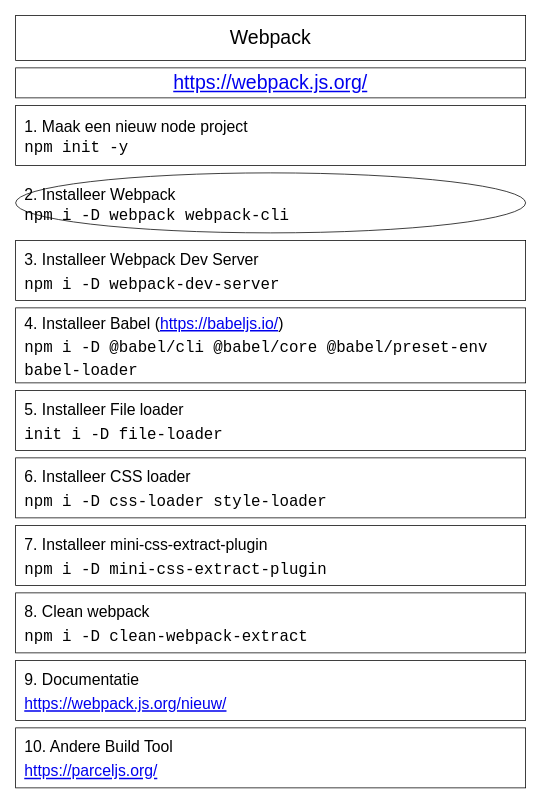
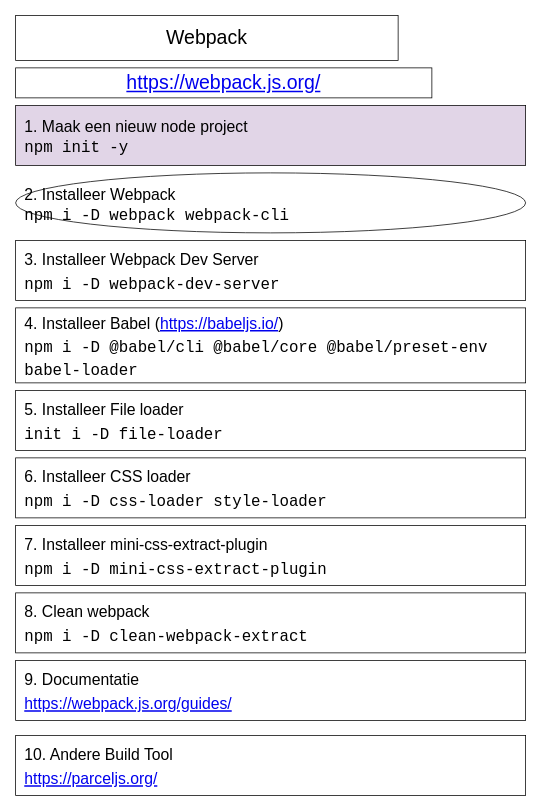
- <mxCell id="2" value="Webpack" style="rounded=0;whiteSpace=wrap;html=1;fontSize=26;" vertex="1" parent="1"><mxGeometry x="20" y="20" width="680" height="60" as="geometry" /></mxCell>
+ <mxCell id="2" value="Webpack" style="rounded=0;whiteSpace=wrap;html=1;fontSize=26;" vertex="1" parent="1"><mxGeometry x="20" y="20" width="510" height="60" as="geometry" /></mxCell>
- <mxCell id="3" value="&lt;a href=&quot;https://webpack.js.org/&quot;&gt;https://webpack.js.org/&lt;/a&gt;" style="rounded=0;whiteSpace=wrap;html=1;fontSize=26;" vertex="1" parent="1"><mxGeometry x="20" y="90" width="680" height="40" as="geometry" /></mxCell>
+ <mxCell id="3" value="&lt;a href=&quot;https://webpack.js.org/&quot;&gt;https://webpack.js.org/&lt;/a&gt;" style="rounded=0;whiteSpace=wrap;html=1;fontSize=26;" vertex="1" parent="1"><mxGeometry x="20" y="90" width="555" height="40" as="geometry" /></mxCell>
- <mxCell id="10" value="&lt;font style=&quot;font-size: 21px&quot;&gt;1. Maak een nieuw node project&lt;br&gt;&lt;/font&gt;&lt;p class=&quot;p1&quot; style=&quot;margin: 0px ; font-stretch: normal ; line-height: normal ; font-size: 21px&quot;&gt;&lt;font face=&quot;Courier New&quot; style=&quot;font-size: 21px&quot;&gt;npm init -y&lt;/font&gt;&lt;/p&gt;" style="rounded=0;whiteSpace=wrap;html=1;fontSize=26;align=left;spacingLeft=10;" vertex="1" parent="1"><mxGeometry x="20" y="140" width="680" height="80" as="geometry" /></mxCell>
+ <mxCell id="10" value="&lt;font style=&quot;font-size: 21px&quot;&gt;1. Maak een nieuw node project&lt;br&gt;&lt;/font&gt;&lt;p class=&quot;p1&quot; style=&quot;margin: 0px ; font-stretch: normal ; line-height: normal ; font-size: 21px&quot;&gt;&lt;font face=&quot;Courier New&quot; style=&quot;font-size: 21px&quot;&gt;npm init -y&lt;/font&gt;&lt;/p&gt;" style="rounded=0;whiteSpace=wrap;html=1;fontSize=26;align=left;spacingLeft=10;fillColor=#e1d5e7;" vertex="1" parent="1"><mxGeometry x="20" y="140" width="680" height="80" as="geometry" /></mxCell>
- <mxCell id="13" value="&lt;font style=&quot;font-size: 21px&quot;&gt;9. Documentatie&lt;br&gt;&lt;/font&gt;&lt;p class=&quot;p1&quot; style=&quot;margin: 0px ; font-stretch: normal ; line-height: normal&quot;&gt;&lt;a href=&quot;https://webpack.js.org/guides/&quot;&gt;&lt;font style=&quot;font-size: 21px&quot;&gt;https://webpack.js.org/nieuw/&lt;/font&gt;&lt;/a&gt;&lt;br&gt;&lt;/p&gt;" style="rounded=0;whiteSpace=wrap;html=1;fontSize=26;align=left;spacingLeft=10;" vertex="1" parent="1"><mxGeometry x="20" y="880" width="680" height="80" as="geometry" /></mxCell>
+ <mxCell id="13" value="&lt;font style=&quot;font-size: 21px&quot;&gt;9. Documentatie&lt;br&gt;&lt;/font&gt;&lt;p class=&quot;p1&quot; style=&quot;margin: 0px ; font-stretch: normal ; line-height: normal&quot;&gt;&lt;a href=&quot;https://webpack.js.org/guides/&quot;&gt;&lt;font style=&quot;font-size: 21px&quot;&gt;https://webpack.js.org/guides/&lt;/font&gt;&lt;/a&gt;&lt;br&gt;&lt;/p&gt;" style="rounded=0;whiteSpace=wrap;html=1;fontSize=26;align=left;spacingLeft=10;" vertex="1" parent="1"><mxGeometry x="20" y="880" width="680" height="80" as="geometry" /></mxCell>
- <mxCell id="14" value="&lt;font style=&quot;font-size: 21px&quot;&gt;10. Andere Build Tool&lt;br&gt;&lt;/font&gt;&lt;p class=&quot;p1&quot; style=&quot;margin: 0px ; font-stretch: normal ; line-height: normal&quot;&gt;&lt;a href=&quot;https://parceljs.org/&quot;&gt;&lt;font style=&quot;font-size: 21px&quot;&gt;https://parceljs.org/&lt;/font&gt;&lt;/a&gt;&lt;br&gt;&lt;/p&gt;" style="rounded=0;whiteSpace=wrap;html=1;fontSize=26;align=left;spacingLeft=10;" vertex="1" parent="1"><mxGeometry x="20" y="970" width="680" height="80" as="geometry" /></mxCell>
+ <mxCell id="14" value="&lt;font style=&quot;font-size: 21px&quot;&gt;10. Andere Build Tool&lt;br&gt;&lt;/font&gt;&lt;p class=&quot;p1&quot; style=&quot;margin: 0px ; font-stretch: normal ; line-height: normal&quot;&gt;&lt;a href=&quot;https://parceljs.org/&quot;&gt;&lt;font style=&quot;font-size: 21px&quot;&gt;https://parceljs.org/&lt;/font&gt;&lt;/a&gt;&lt;br&gt;&lt;/p&gt;" style="rounded=0;whiteSpace=wrap;html=1;fontSize=26;align=left;spacingLeft=10;" vertex="1" parent="1"><mxGeometry x="20" y="980" width="680" height="80" as="geometry" /></mxCell>
